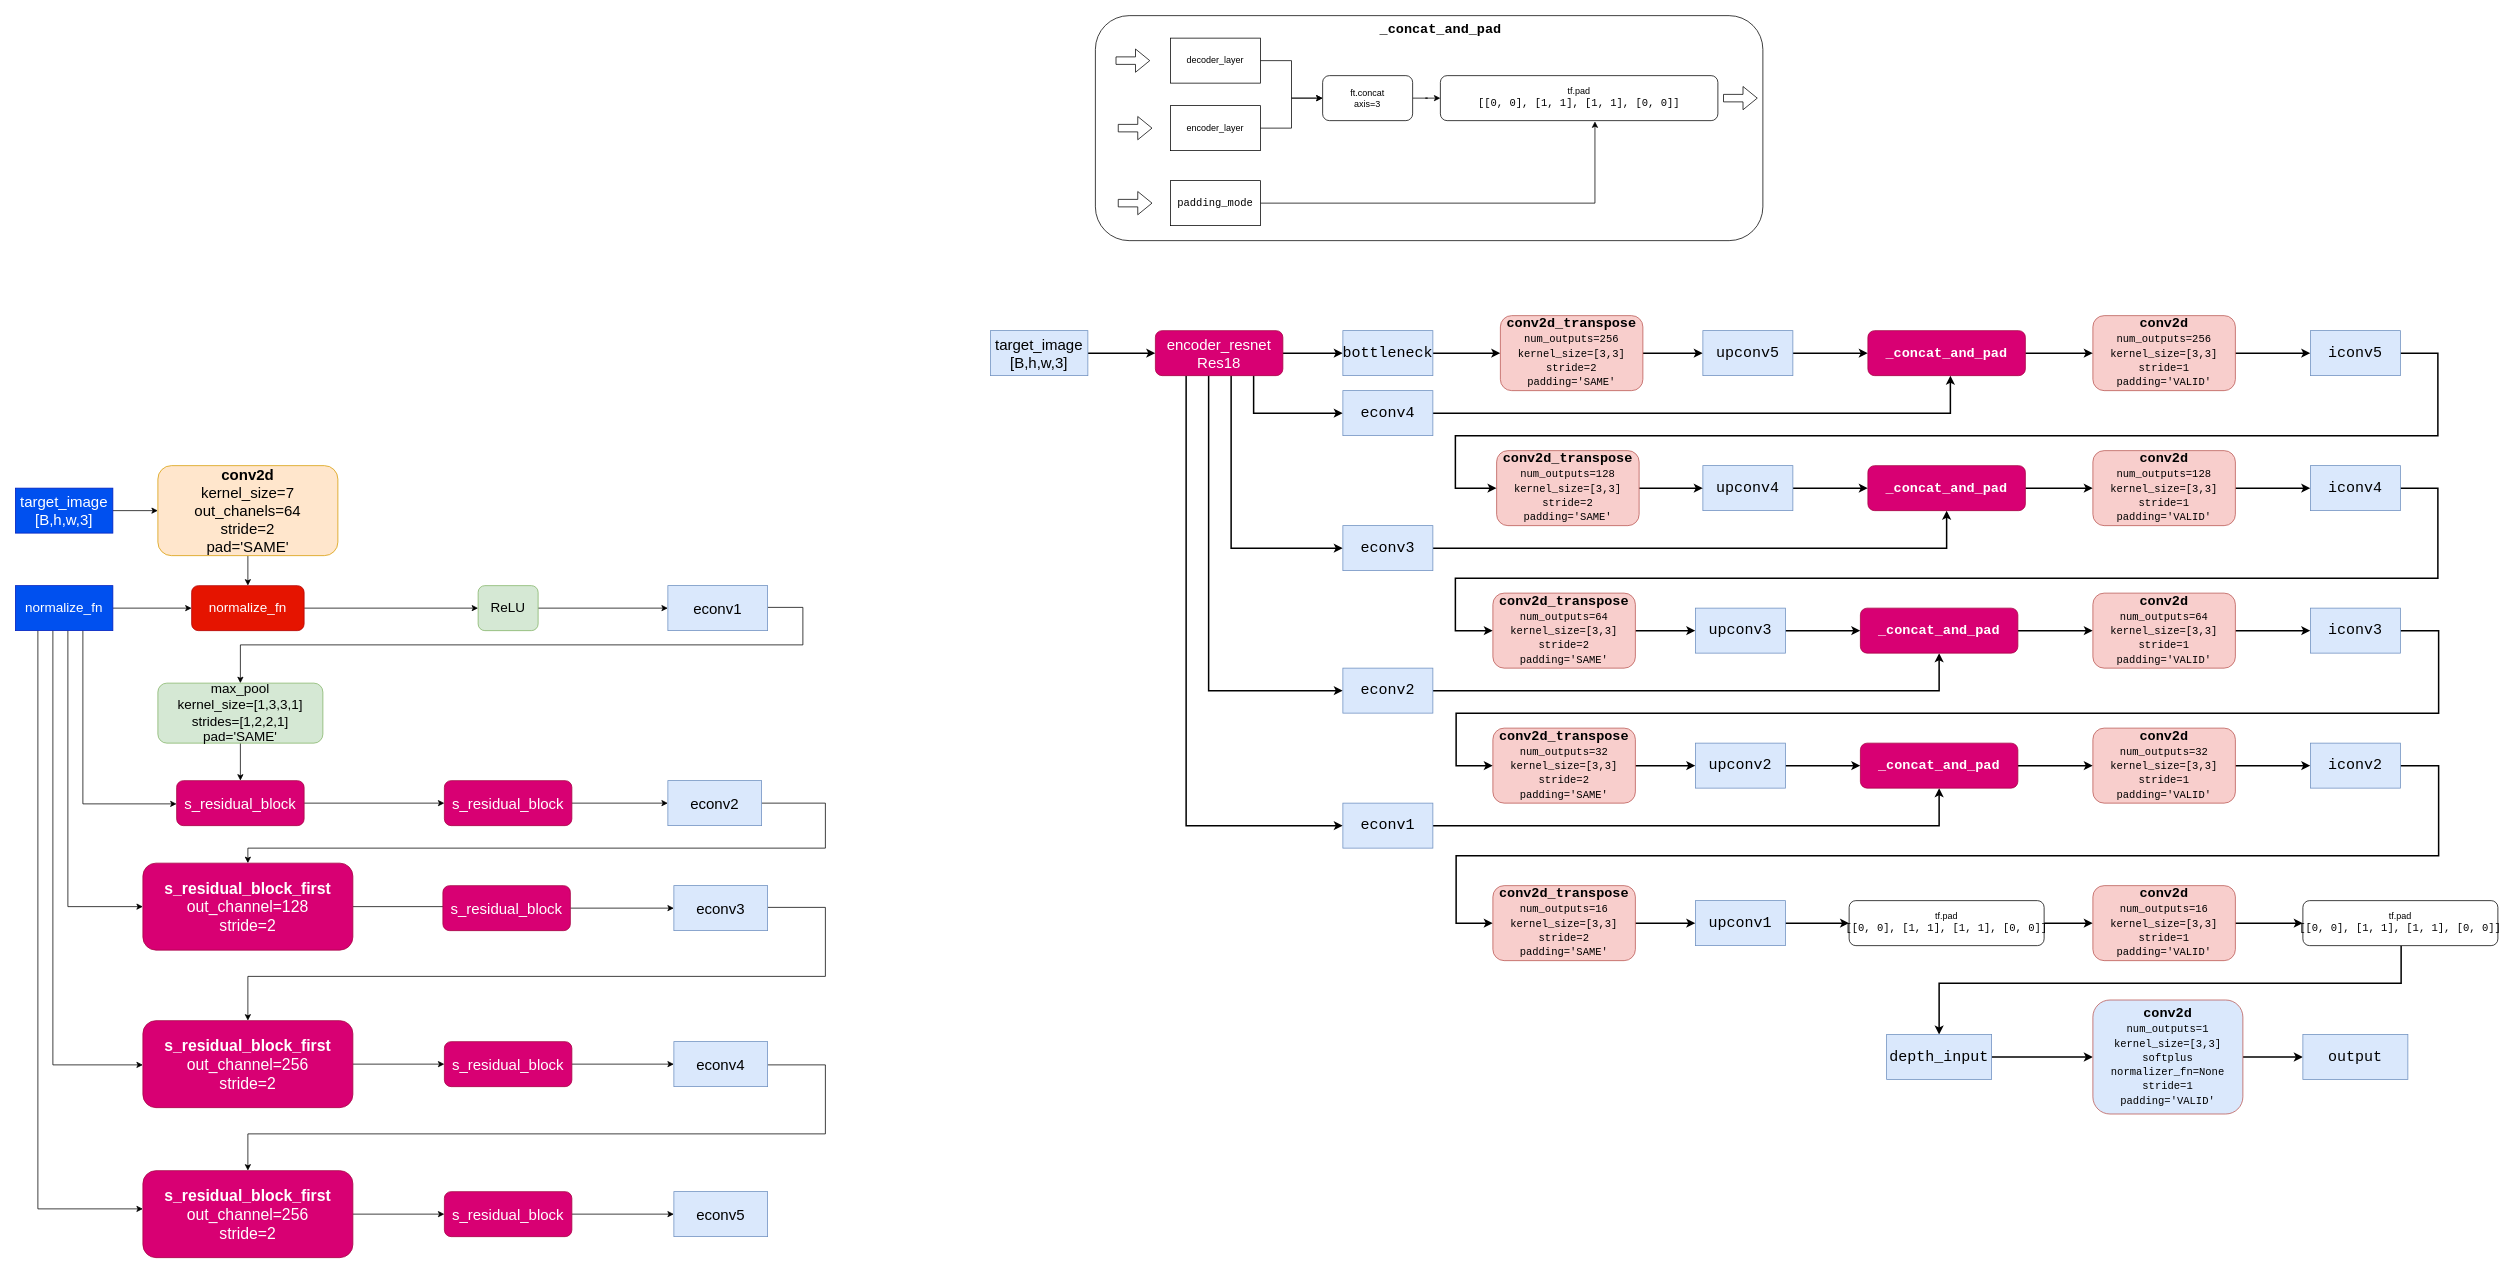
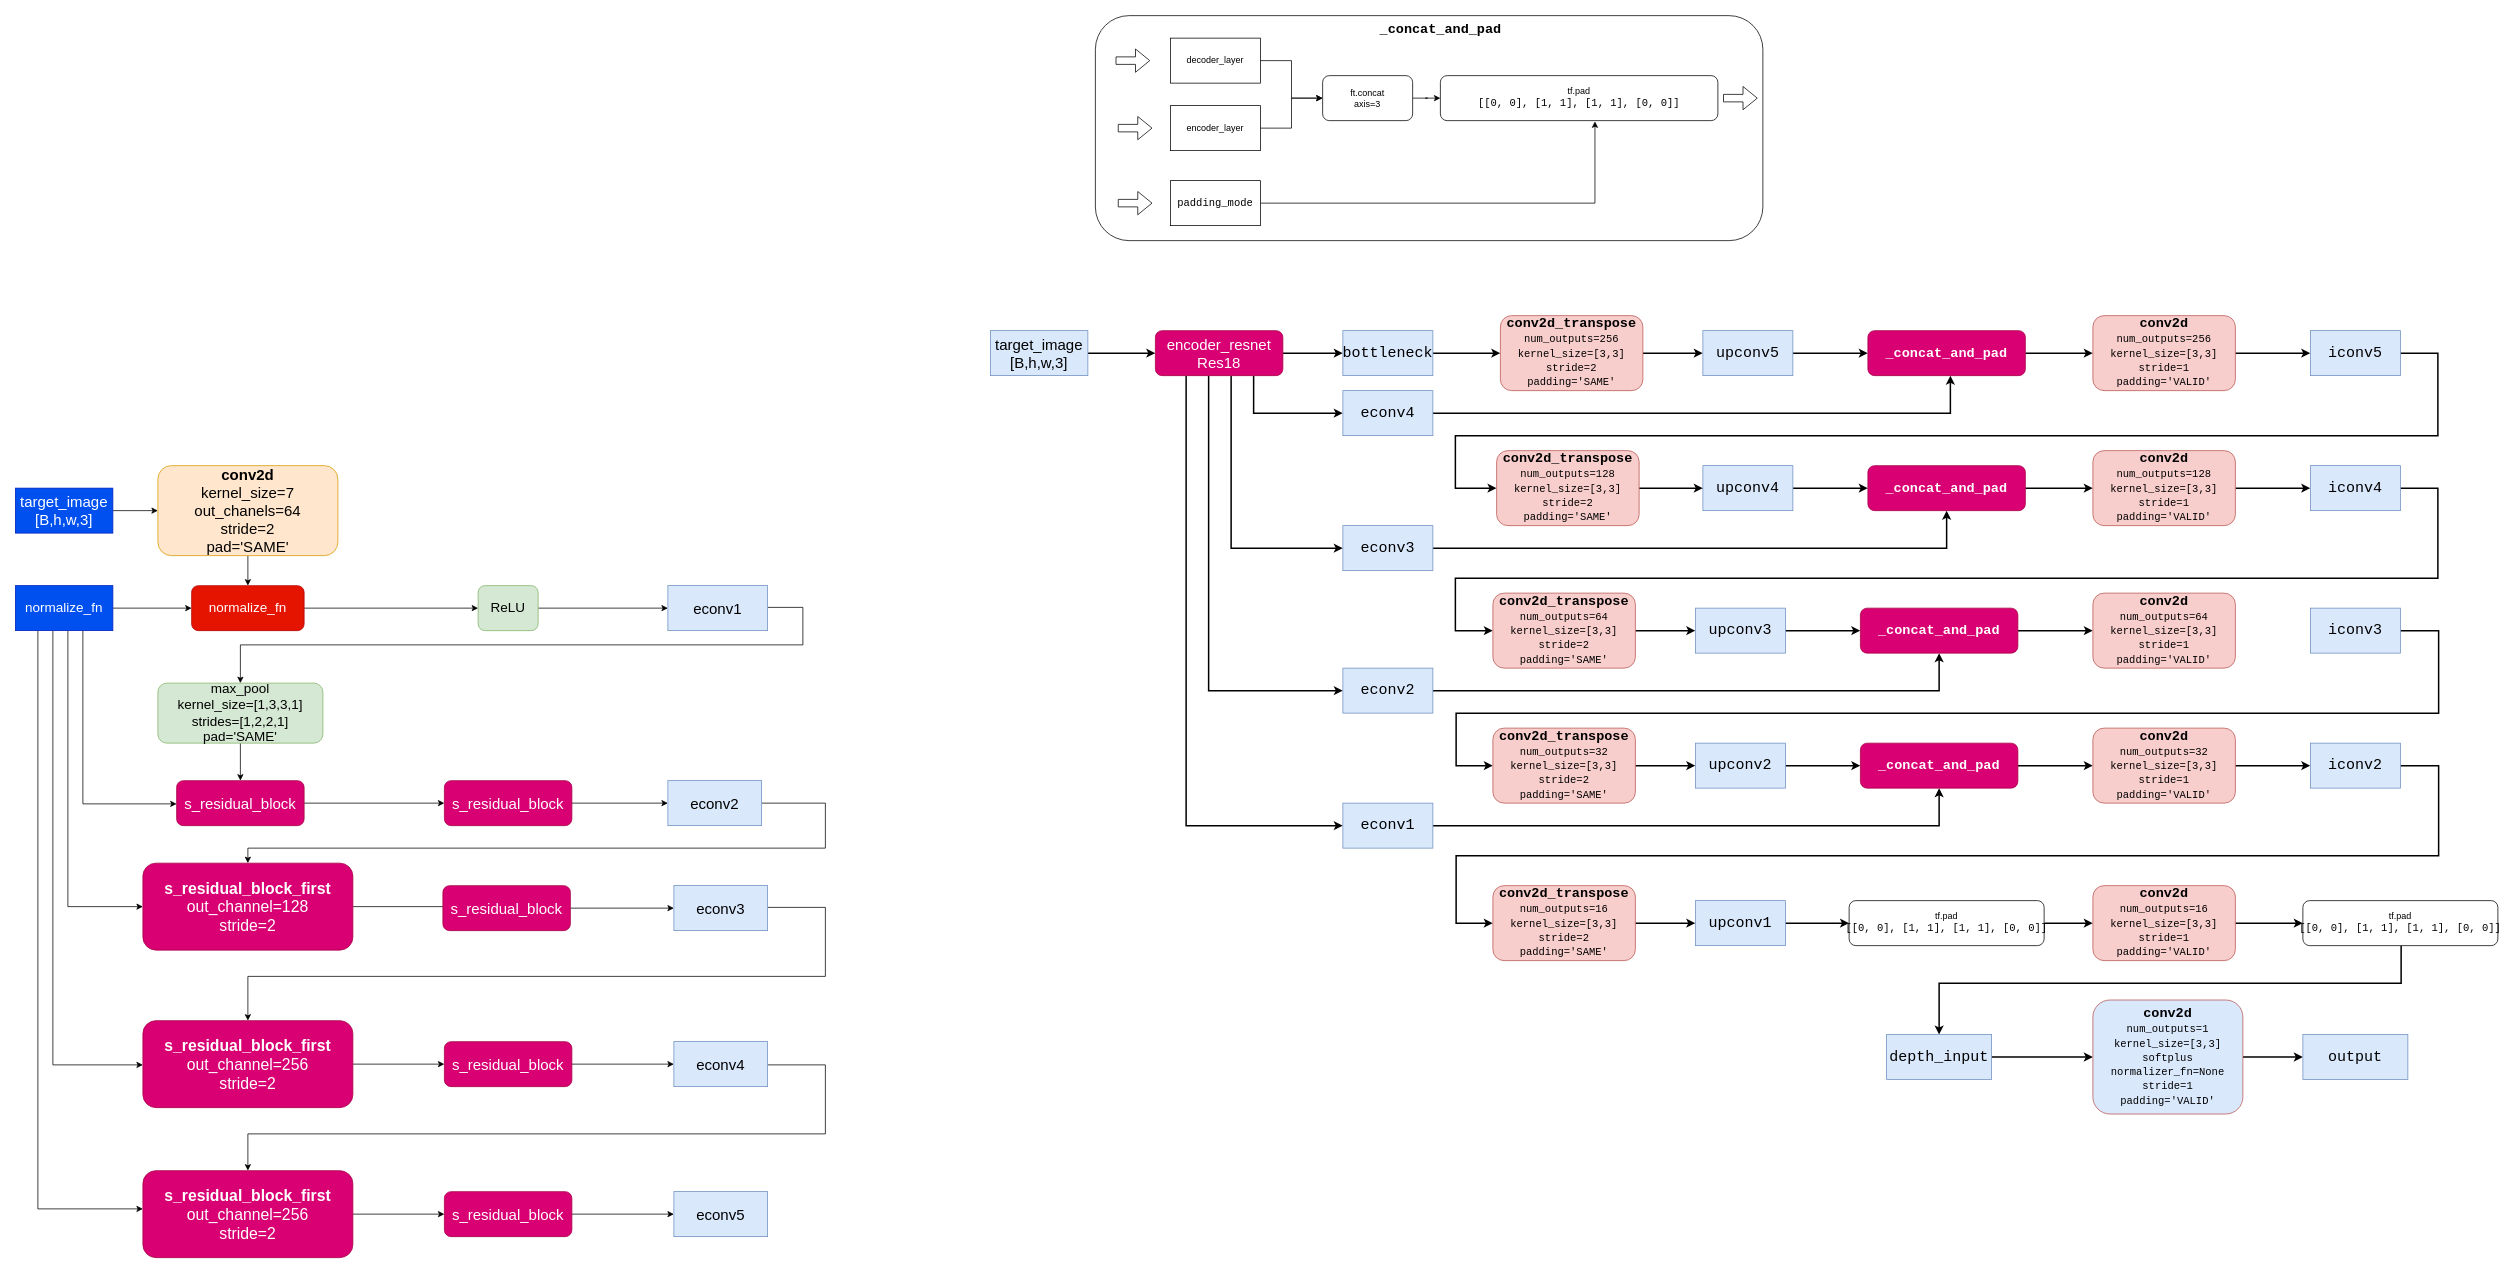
- <mxCell id="61" style="edgeStyle=orthogonalEdgeStyle;rounded=0;orthogonalLoop=1;jettySize=auto;html=1;strokeWidth=2;" parent="1" source="62" target="64" edge="1"><mxGeometry relative="1" as="geometry" /></mxCell>
